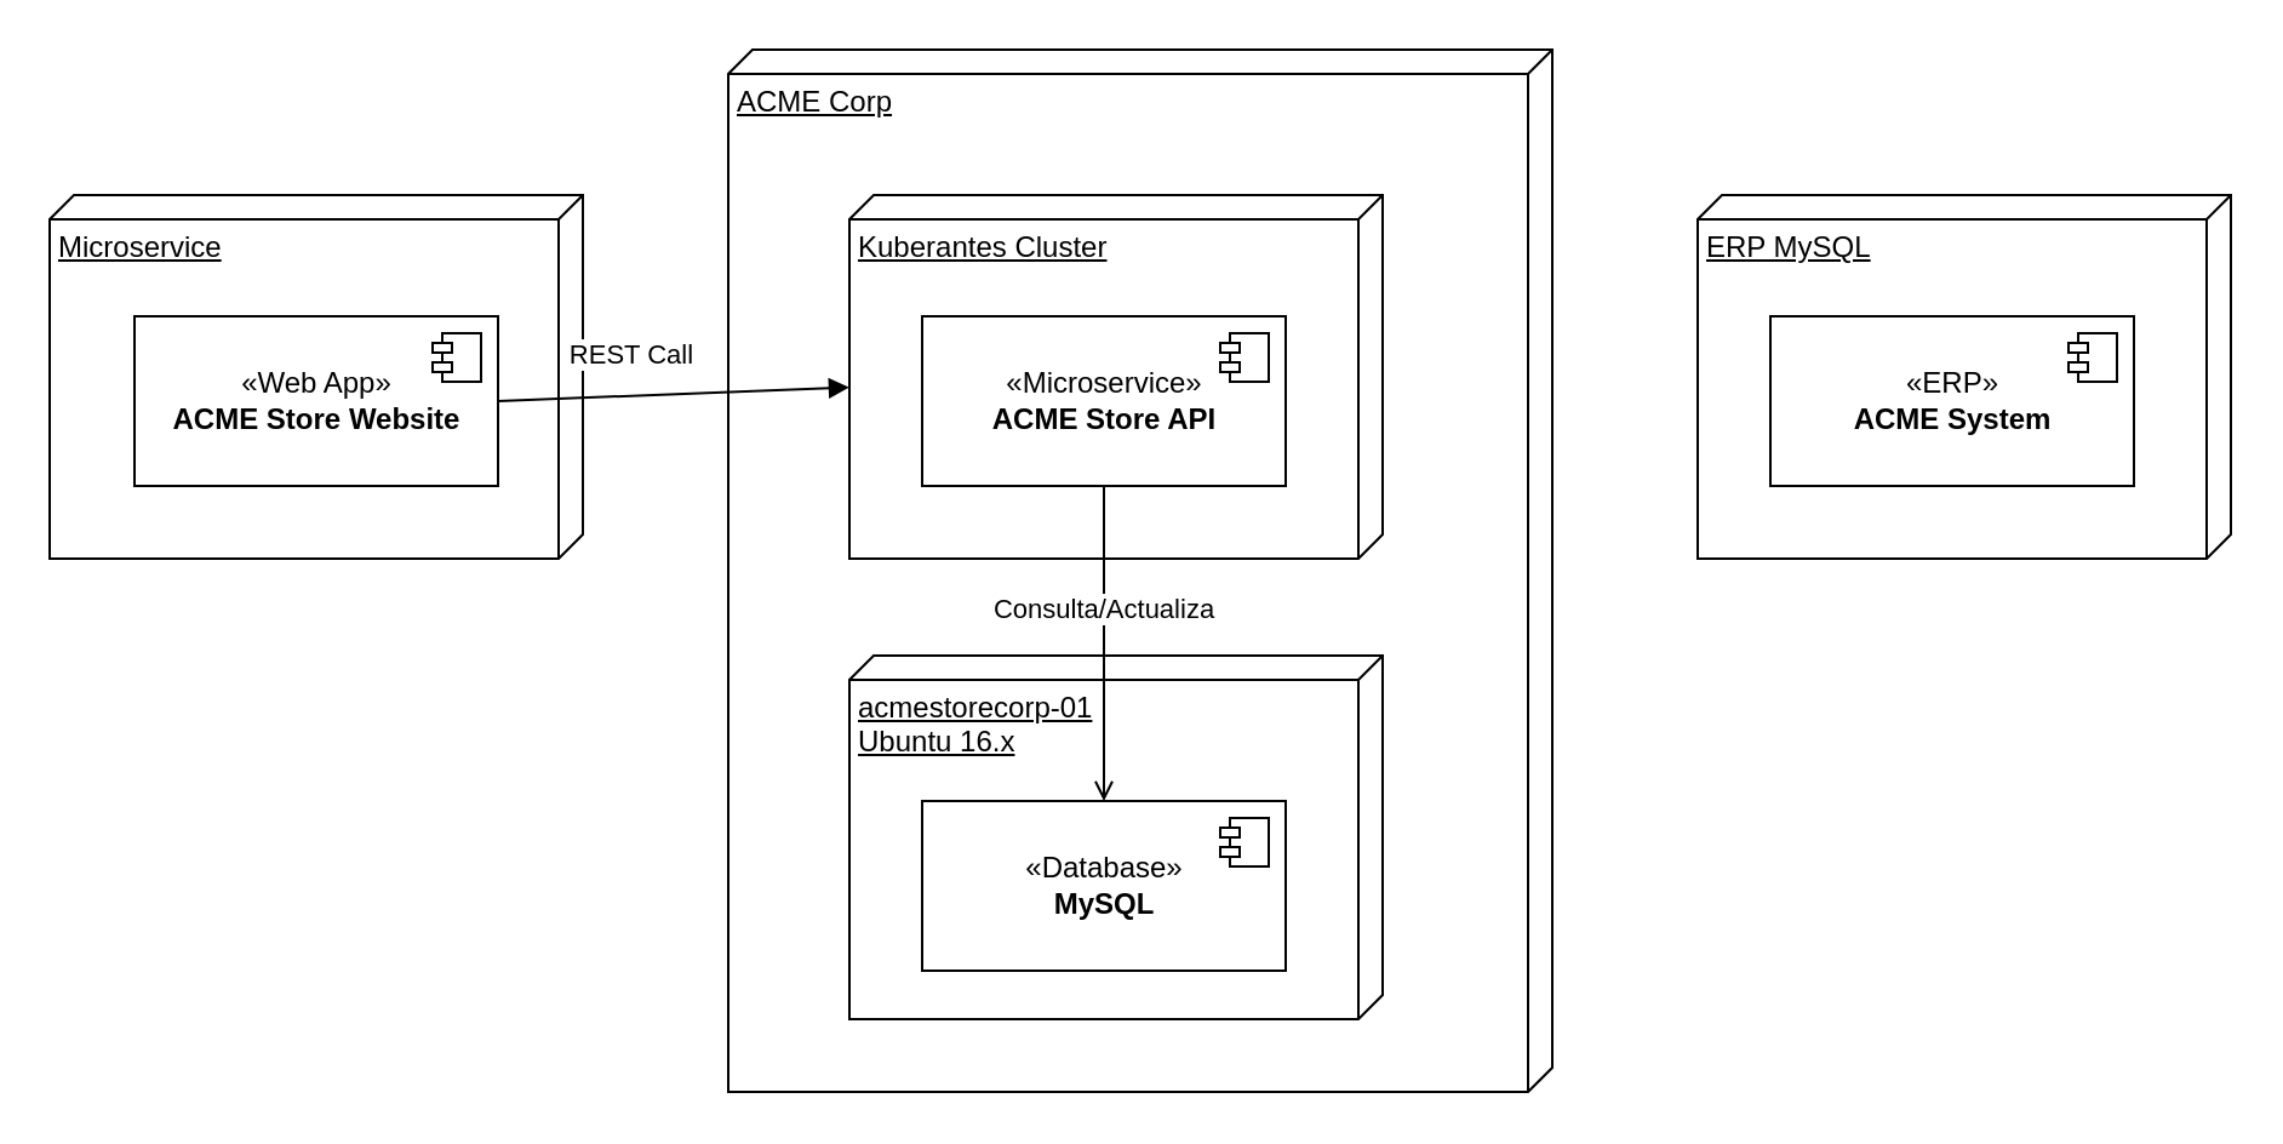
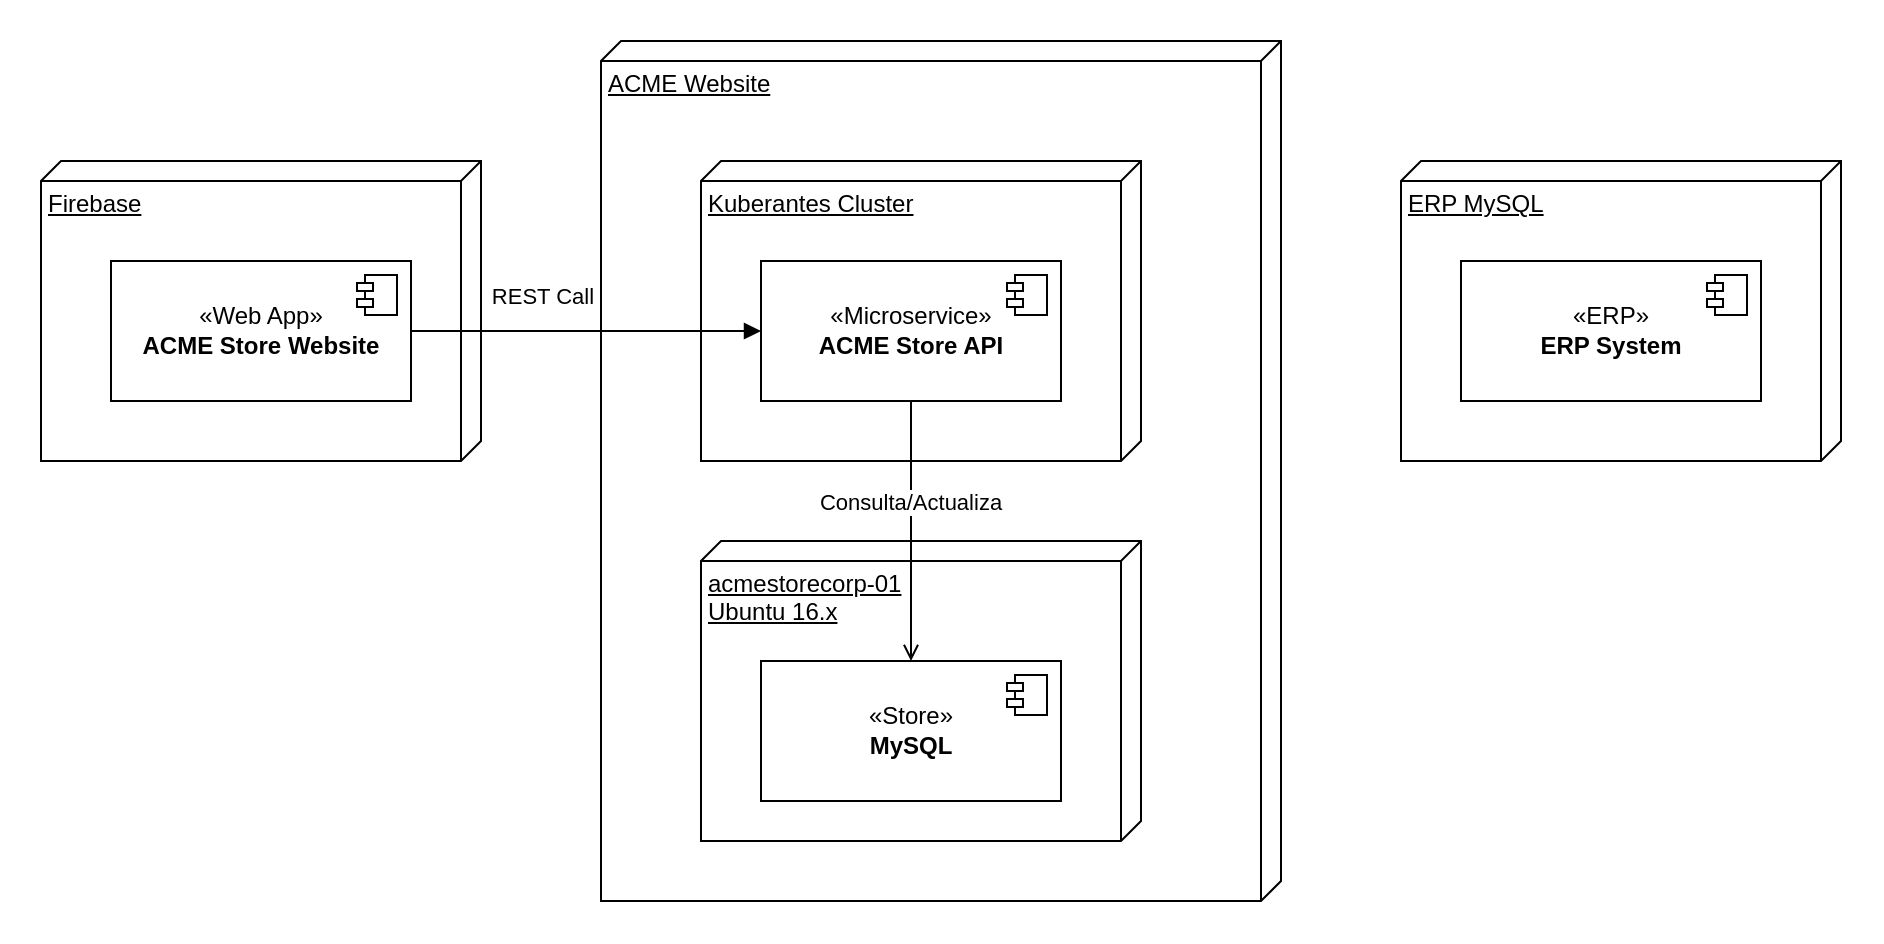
- <mxCell id="5" value="ACME Corp" style="verticalAlign=top;align=left;spacingTop=8;spacingLeft=2;spacingRight=12;shape=cube;size=10;direction=south;fontStyle=4;html=1;" vertex="1" parent="1"><mxGeometry x="300" y="20" width="340" height="430" as="geometry" /></mxCell>
+ <mxCell id="5" value="ACME Website" style="verticalAlign=top;align=left;spacingTop=8;spacingLeft=2;spacingRight=12;shape=cube;size=10;direction=south;fontStyle=4;html=1;" vertex="1" parent="1"><mxGeometry x="300" y="20" width="340" height="430" as="geometry" /></mxCell>
- <mxCell id="2" value="Microservice" style="verticalAlign=top;align=left;spacingTop=8;spacingLeft=2;spacingRight=12;shape=cube;size=10;direction=south;fontStyle=4;html=1;" vertex="1" parent="1"><mxGeometry x="20" y="80" width="220" height="150" as="geometry" /></mxCell>
+ <mxCell id="2" value="Firebase" style="verticalAlign=top;align=left;spacingTop=8;spacingLeft=2;spacingRight=12;shape=cube;size=10;direction=south;fontStyle=4;html=1;" vertex="1" parent="1"><mxGeometry x="20" y="80" width="220" height="150" as="geometry" /></mxCell>
- <mxCell id="15" value="REST Call" style="html=1;verticalAlign=bottom;endArrow=block;rounded=0;exitX=1;exitY=0.5;exitDx=0;exitDy=0;" edge="1" parent="1" source="3" target="6"><mxGeometry x="-0.248" y="8" width="80" relative="1" as="geometry"><mxPoint x="80" y="290" as="sourcePoint" /><mxPoint x="160" y="290" as="targetPoint" /><mxPoint as="offset" /></mxGeometry></mxCell>
+ <mxCell id="15" value="REST Call" style="html=1;verticalAlign=bottom;endArrow=block;rounded=0;entryX=0;entryY=0.5;entryDx=0;entryDy=0;exitX=1;exitY=0.5;exitDx=0;exitDy=0;" edge="1" parent="1" source="3" target="7"><mxGeometry x="-0.248" y="8" width="80" relative="1" as="geometry"><mxPoint x="80" y="290" as="sourcePoint" /><mxPoint x="160" y="290" as="targetPoint" /><mxPoint as="offset" /></mxGeometry></mxCell>
- <mxCell id="13" value="«ERP»&lt;br&gt;&lt;b&gt;ACME System&lt;/b&gt;" style="html=1;dropTarget=0;" vertex="1" parent="1"><mxGeometry x="730" y="130" width="150" height="70" as="geometry" /></mxCell>
+ <mxCell id="13" value="«ERP»&lt;br&gt;&lt;b&gt;ERP System&lt;/b&gt;" style="html=1;dropTarget=0;" vertex="1" parent="1"><mxGeometry x="730" y="130" width="150" height="70" as="geometry" /></mxCell>
- <mxCell id="10" value="«Database»&lt;br&gt;&lt;b&gt;MySQL&lt;/b&gt;" style="html=1;dropTarget=0;" vertex="1" parent="1"><mxGeometry x="380" y="330" width="150" height="70" as="geometry" /></mxCell>
+ <mxCell id="10" value="«Store»&lt;br&gt;&lt;b&gt;MySQL&lt;/b&gt;" style="html=1;dropTarget=0;" vertex="1" parent="1"><mxGeometry x="380" y="330" width="150" height="70" as="geometry" /></mxCell>
